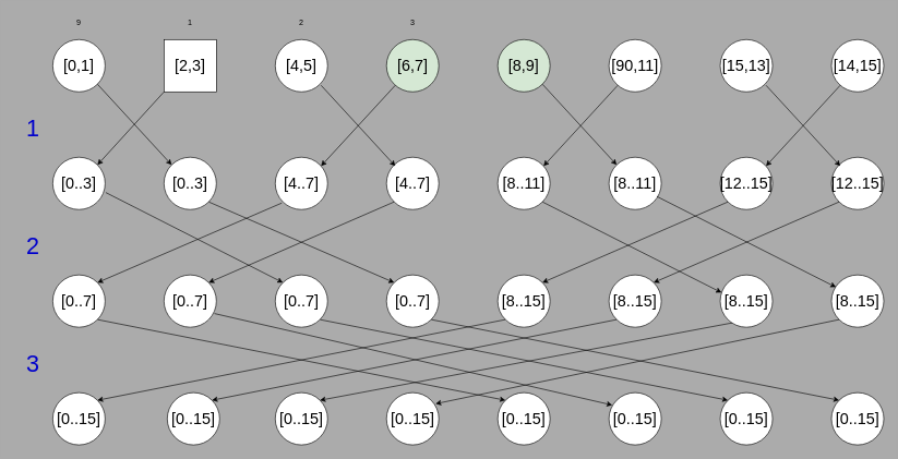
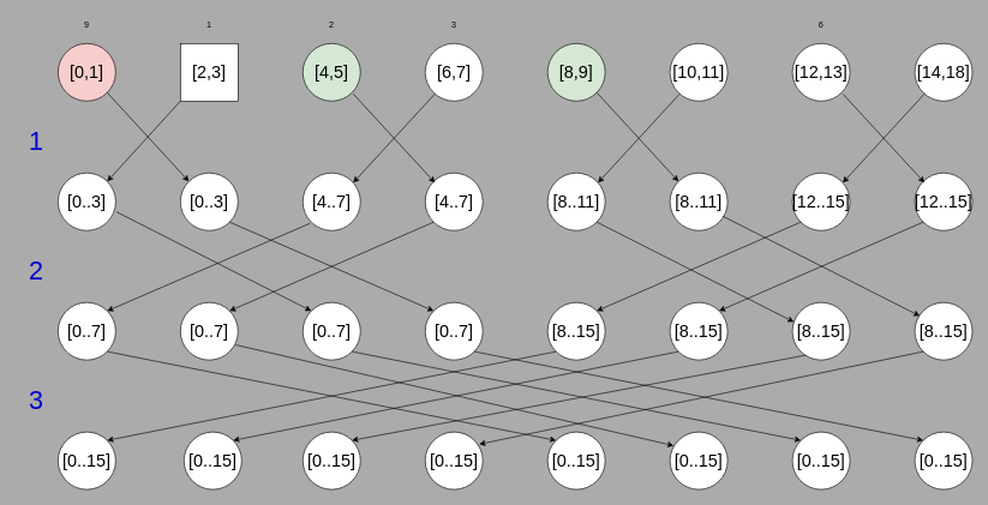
+ <mxCell id="45" value="6" style="text;html=1;strokeColor=none;fillColor=none;align=center;verticalAlign=middle;whiteSpace=wrap;rounded=0;" vertex="1" parent="1"><mxGeometry x="1110" y="20" width="60" height="30" as="geometry" /></mxCell>
- <mxCell id="4" value="&lt;span style=&quot;font-size: 24px;&quot;&gt;[0,1]&lt;/span&gt;" style="ellipse;whiteSpace=wrap;html=1;aspect=fixed;" parent="1" vertex="1"><mxGeometry x="80" y="60" width="80" height="80" as="geometry" /></mxCell>
+ <mxCell id="4" value="&lt;span style=&quot;font-size: 24px;&quot;&gt;[0,1]&lt;/span&gt;" style="ellipse;whiteSpace=wrap;html=1;aspect=fixed;fillColor=#f8cecc;" parent="1" vertex="1"><mxGeometry x="80" y="60" width="80" height="80" as="geometry" /></mxCell>
- <mxCell id="3" value="&lt;font style=&quot;font-size: 24px;&quot;&gt;[4,5]&lt;/font&gt;" style="ellipse;whiteSpace=wrap;html=1;aspect=fixed;" parent="1" vertex="1"><mxGeometry x="420" y="60" width="80" height="80" as="geometry" /></mxCell>
+ <mxCell id="3" value="&lt;font style=&quot;font-size: 24px;&quot;&gt;[4,5]&lt;/font&gt;" style="ellipse;whiteSpace=wrap;html=1;aspect=fixed;fillColor=#d5e8d4;" parent="1" vertex="1"><mxGeometry x="420" y="60" width="80" height="80" as="geometry" /></mxCell>
- <mxCell id="13" value="&lt;font style=&quot;font-size: 24px;&quot;&gt;[6,7]&lt;/font&gt;" style="ellipse;whiteSpace=wrap;html=1;aspect=fixed;fillColor=#d5e8d4;" parent="1" vertex="1"><mxGeometry x="590" y="60" width="80" height="80" as="geometry" /></mxCell>
+ <mxCell id="13" value="&lt;font style=&quot;font-size: 24px;&quot;&gt;[6,7]&lt;/font&gt;" style="ellipse;whiteSpace=wrap;html=1;aspect=fixed;" parent="1" vertex="1"><mxGeometry x="590" y="60" width="80" height="80" as="geometry" /></mxCell>
- <mxCell id="21" value="&lt;font style=&quot;font-size: 24px;&quot;&gt;[90,11]&lt;/font&gt;" style="ellipse;whiteSpace=wrap;html=1;aspect=fixed;" vertex="1" parent="1"><mxGeometry x="930" y="60" width="80" height="80" as="geometry" /></mxCell>
+ <mxCell id="21" value="&lt;font style=&quot;font-size: 24px;&quot;&gt;[10,11]&lt;/font&gt;" style="ellipse;whiteSpace=wrap;html=1;aspect=fixed;" vertex="1" parent="1"><mxGeometry x="930" y="60" width="80" height="80" as="geometry" /></mxCell>
- <mxCell id="22" value="&lt;font style=&quot;font-size: 24px;&quot;&gt;[15,13]&lt;/font&gt;" style="ellipse;whiteSpace=wrap;html=1;aspect=fixed;" vertex="1" parent="1"><mxGeometry x="1100" y="60" width="80" height="80" as="geometry" /></mxCell>
+ <mxCell id="22" value="&lt;font style=&quot;font-size: 24px;&quot;&gt;[12,13]&lt;/font&gt;" style="ellipse;whiteSpace=wrap;html=1;aspect=fixed;" vertex="1" parent="1"><mxGeometry x="1100" y="60" width="80" height="80" as="geometry" /></mxCell>
- <mxCell id="24" value="&lt;font style=&quot;font-size: 24px;&quot;&gt;[14,15]&lt;/font&gt;" style="ellipse;whiteSpace=wrap;html=1;aspect=fixed;" vertex="1" parent="1"><mxGeometry x="1270" y="60" width="80" height="80" as="geometry" /></mxCell>
+ <mxCell id="24" value="&lt;font style=&quot;font-size: 24px;&quot;&gt;[14,18]&lt;/font&gt;" style="ellipse;whiteSpace=wrap;html=1;aspect=fixed;" vertex="1" parent="1"><mxGeometry x="1270" y="60" width="80" height="80" as="geometry" /></mxCell>
